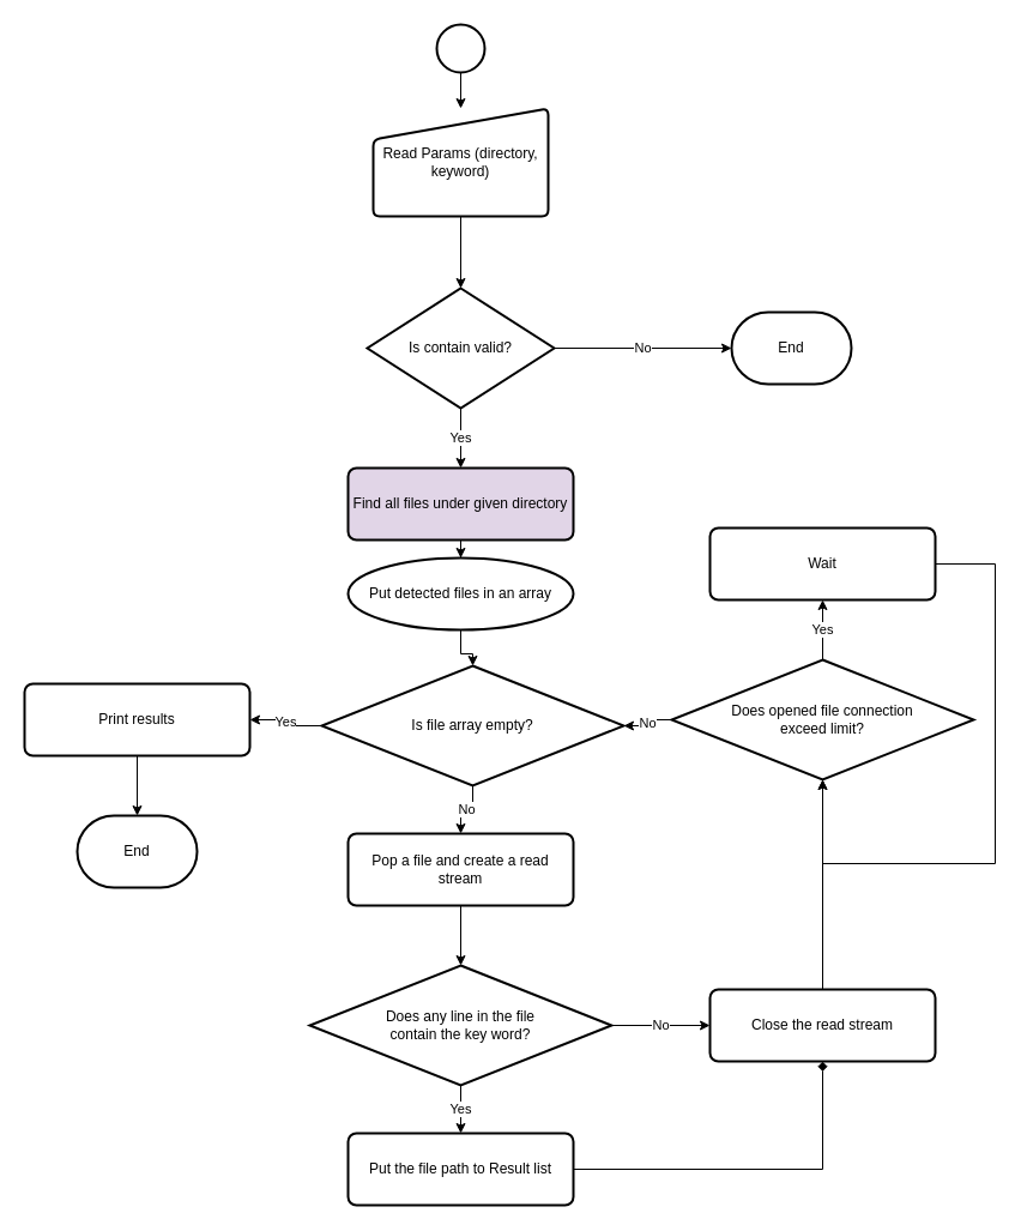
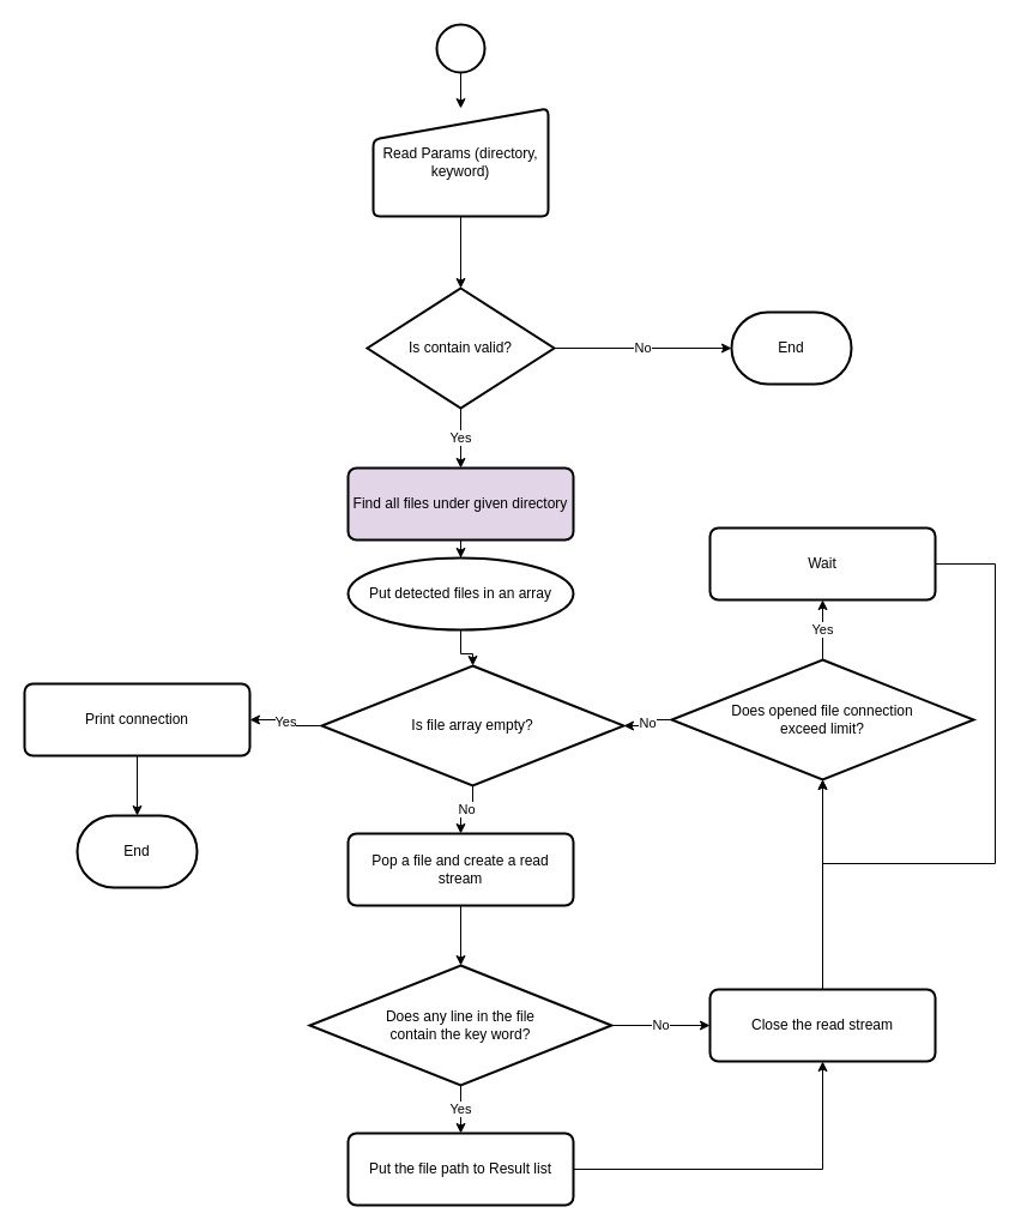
- <mxCell id="32" value="Print results" style="rounded=1;whiteSpace=wrap;html=1;absoluteArcSize=1;arcSize=14;strokeWidth=2;" parent="1" vertex="1"><mxGeometry x="20" y="570" width="188" height="60" as="geometry" /></mxCell>
+ <mxCell id="32" value="Print connection" style="rounded=1;whiteSpace=wrap;html=1;absoluteArcSize=1;arcSize=14;strokeWidth=2;" parent="1" vertex="1"><mxGeometry x="20" y="570" width="188" height="60" as="geometry" /></mxCell>
- <mxCell id="19" style="edgeStyle=orthogonalEdgeStyle;rounded=0;orthogonalLoop=1;jettySize=auto;html=1;entryX=0.5;entryY=1;entryDx=0;entryDy=0;endArrow=diamond;" parent="1" source="20" target="25" edge="1"><mxGeometry relative="1" as="geometry" /></mxCell>
+ <mxCell id="19" style="edgeStyle=orthogonalEdgeStyle;rounded=0;orthogonalLoop=1;jettySize=auto;html=1;entryX=0.5;entryY=1;entryDx=0;entryDy=0;" parent="1" source="20" target="25" edge="1"><mxGeometry relative="1" as="geometry" /></mxCell>
